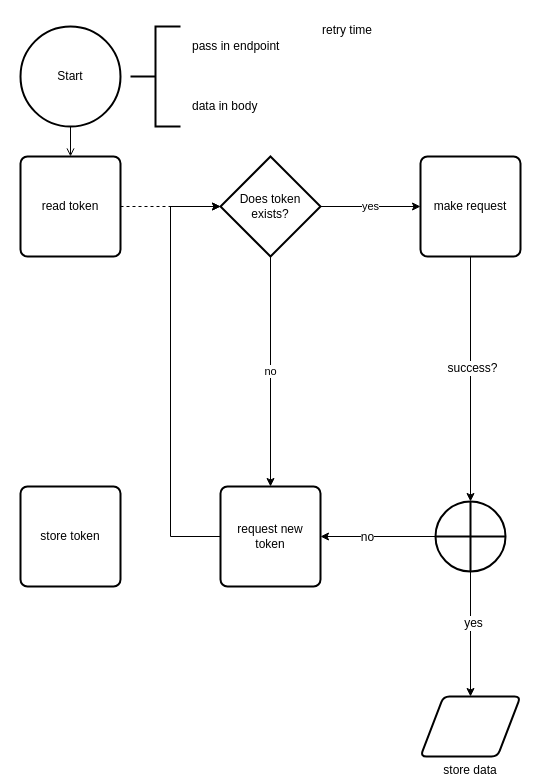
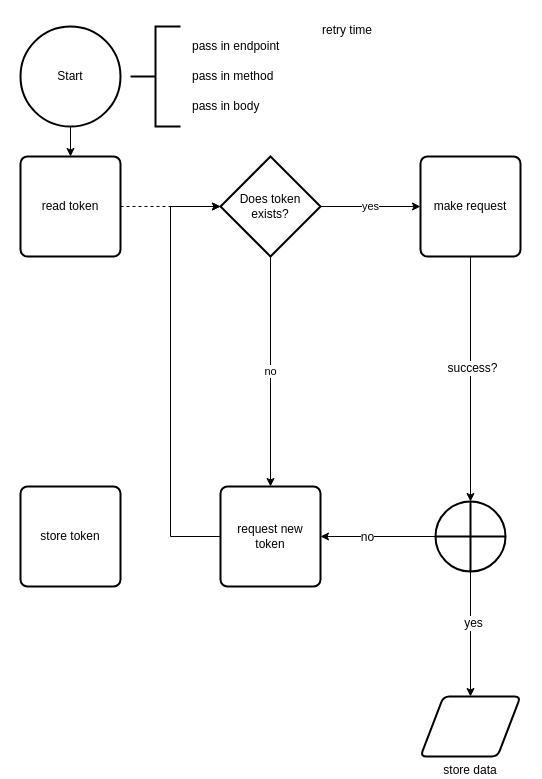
+ <mxCell id="23" value="pass in method" style="text;html=1;resizable=0;points=[];autosize=1;align=left;verticalAlign=top;spacingTop=-4;" parent="1" vertex="1"><mxGeometry x="190" y="66" width="100" height="20" as="geometry" /></mxCell>
- <mxCell id="24" value="data in body" style="text;html=1;resizable=0;points=[];autosize=1;align=left;verticalAlign=top;spacingTop=-4;" parent="1" vertex="1"><mxGeometry x="190" y="96" width="80" height="20" as="geometry" /></mxCell>
+ <mxCell id="24" value="pass in body" style="text;html=1;resizable=0;points=[];autosize=1;align=left;verticalAlign=top;spacingTop=-4;" parent="1" vertex="1"><mxGeometry x="190" y="96" width="80" height="20" as="geometry" /></mxCell>
- <mxCell id="4" style="edgeStyle=orthogonalEdgeStyle;rounded=0;orthogonalLoop=1;jettySize=auto;html=1;exitX=0.5;exitY=1;exitDx=0;exitDy=0;exitPerimeter=0;endArrow=open;" parent="1" source="5" target="3" edge="1"><mxGeometry relative="1" as="geometry" /></mxCell>
+ <mxCell id="4" style="edgeStyle=orthogonalEdgeStyle;rounded=0;orthogonalLoop=1;jettySize=auto;html=1;exitX=0.5;exitY=1;exitDx=0;exitDy=0;exitPerimeter=0;" parent="1" source="5" target="3" edge="1"><mxGeometry relative="1" as="geometry" /></mxCell>
